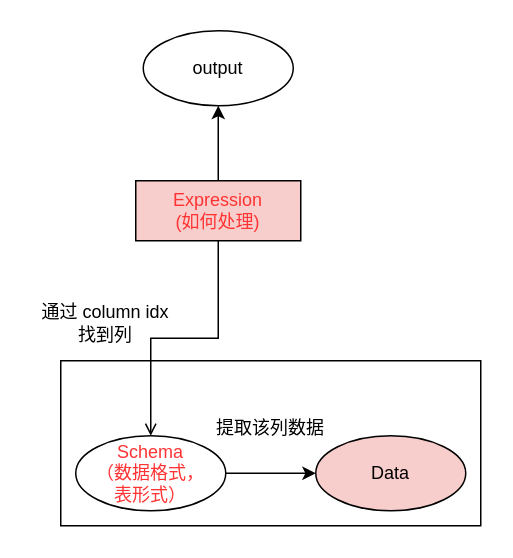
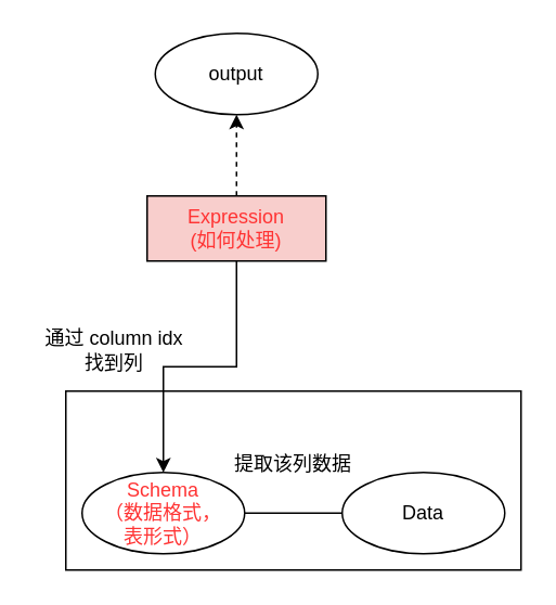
- <mxCell id="3" style="edgeStyle=orthogonalEdgeStyle;rounded=0;orthogonalLoop=1;jettySize=auto;html=1;exitX=0.5;exitY=0;exitDx=0;exitDy=0;" edge="1" parent="1" source="5" target="7"><mxGeometry relative="1" as="geometry" /></mxCell>
+ <mxCell id="3" style="edgeStyle=orthogonalEdgeStyle;rounded=0;orthogonalLoop=1;jettySize=auto;html=1;exitX=0.5;exitY=0;exitDx=0;exitDy=0;dashed=1;" edge="1" parent="1" source="5" target="7"><mxGeometry relative="1" as="geometry" /></mxCell>
- <mxCell id="4" style="edgeStyle=orthogonalEdgeStyle;rounded=0;orthogonalLoop=1;jettySize=auto;html=1;exitX=0.5;exitY=1;exitDx=0;exitDy=0;endArrow=open;" edge="1" parent="1" source="5" target="9"><mxGeometry relative="1" as="geometry" /></mxCell>
+ <mxCell id="4" style="edgeStyle=orthogonalEdgeStyle;rounded=0;orthogonalLoop=1;jettySize=auto;html=1;exitX=0.5;exitY=1;exitDx=0;exitDy=0;" edge="1" parent="1" source="5" target="9"><mxGeometry relative="1" as="geometry" /></mxCell>
- <mxCell id="8" style="edgeStyle=orthogonalEdgeStyle;rounded=0;orthogonalLoop=1;jettySize=auto;html=1;exitX=1;exitY=0.5;exitDx=0;exitDy=0;" edge="1" parent="1" source="9" target="6"><mxGeometry relative="1" as="geometry" /></mxCell>
+ <mxCell id="8" style="edgeStyle=orthogonalEdgeStyle;rounded=0;orthogonalLoop=1;jettySize=auto;html=1;exitX=1;exitY=0.5;exitDx=0;exitDy=0;endArrow=none;" edge="1" parent="1" source="9" target="6"><mxGeometry relative="1" as="geometry" /></mxCell>
- <mxCell id="6" value="Data" style="ellipse;whiteSpace=wrap;html=1;fillColor=#f8cecc;" vertex="1" parent="1"><mxGeometry x="210" y="290" width="100" height="50" as="geometry" /></mxCell>
+ <mxCell id="6" value="Data" style="ellipse;whiteSpace=wrap;html=1;" vertex="1" parent="1"><mxGeometry x="210" y="290" width="100" height="50" as="geometry" /></mxCell>
